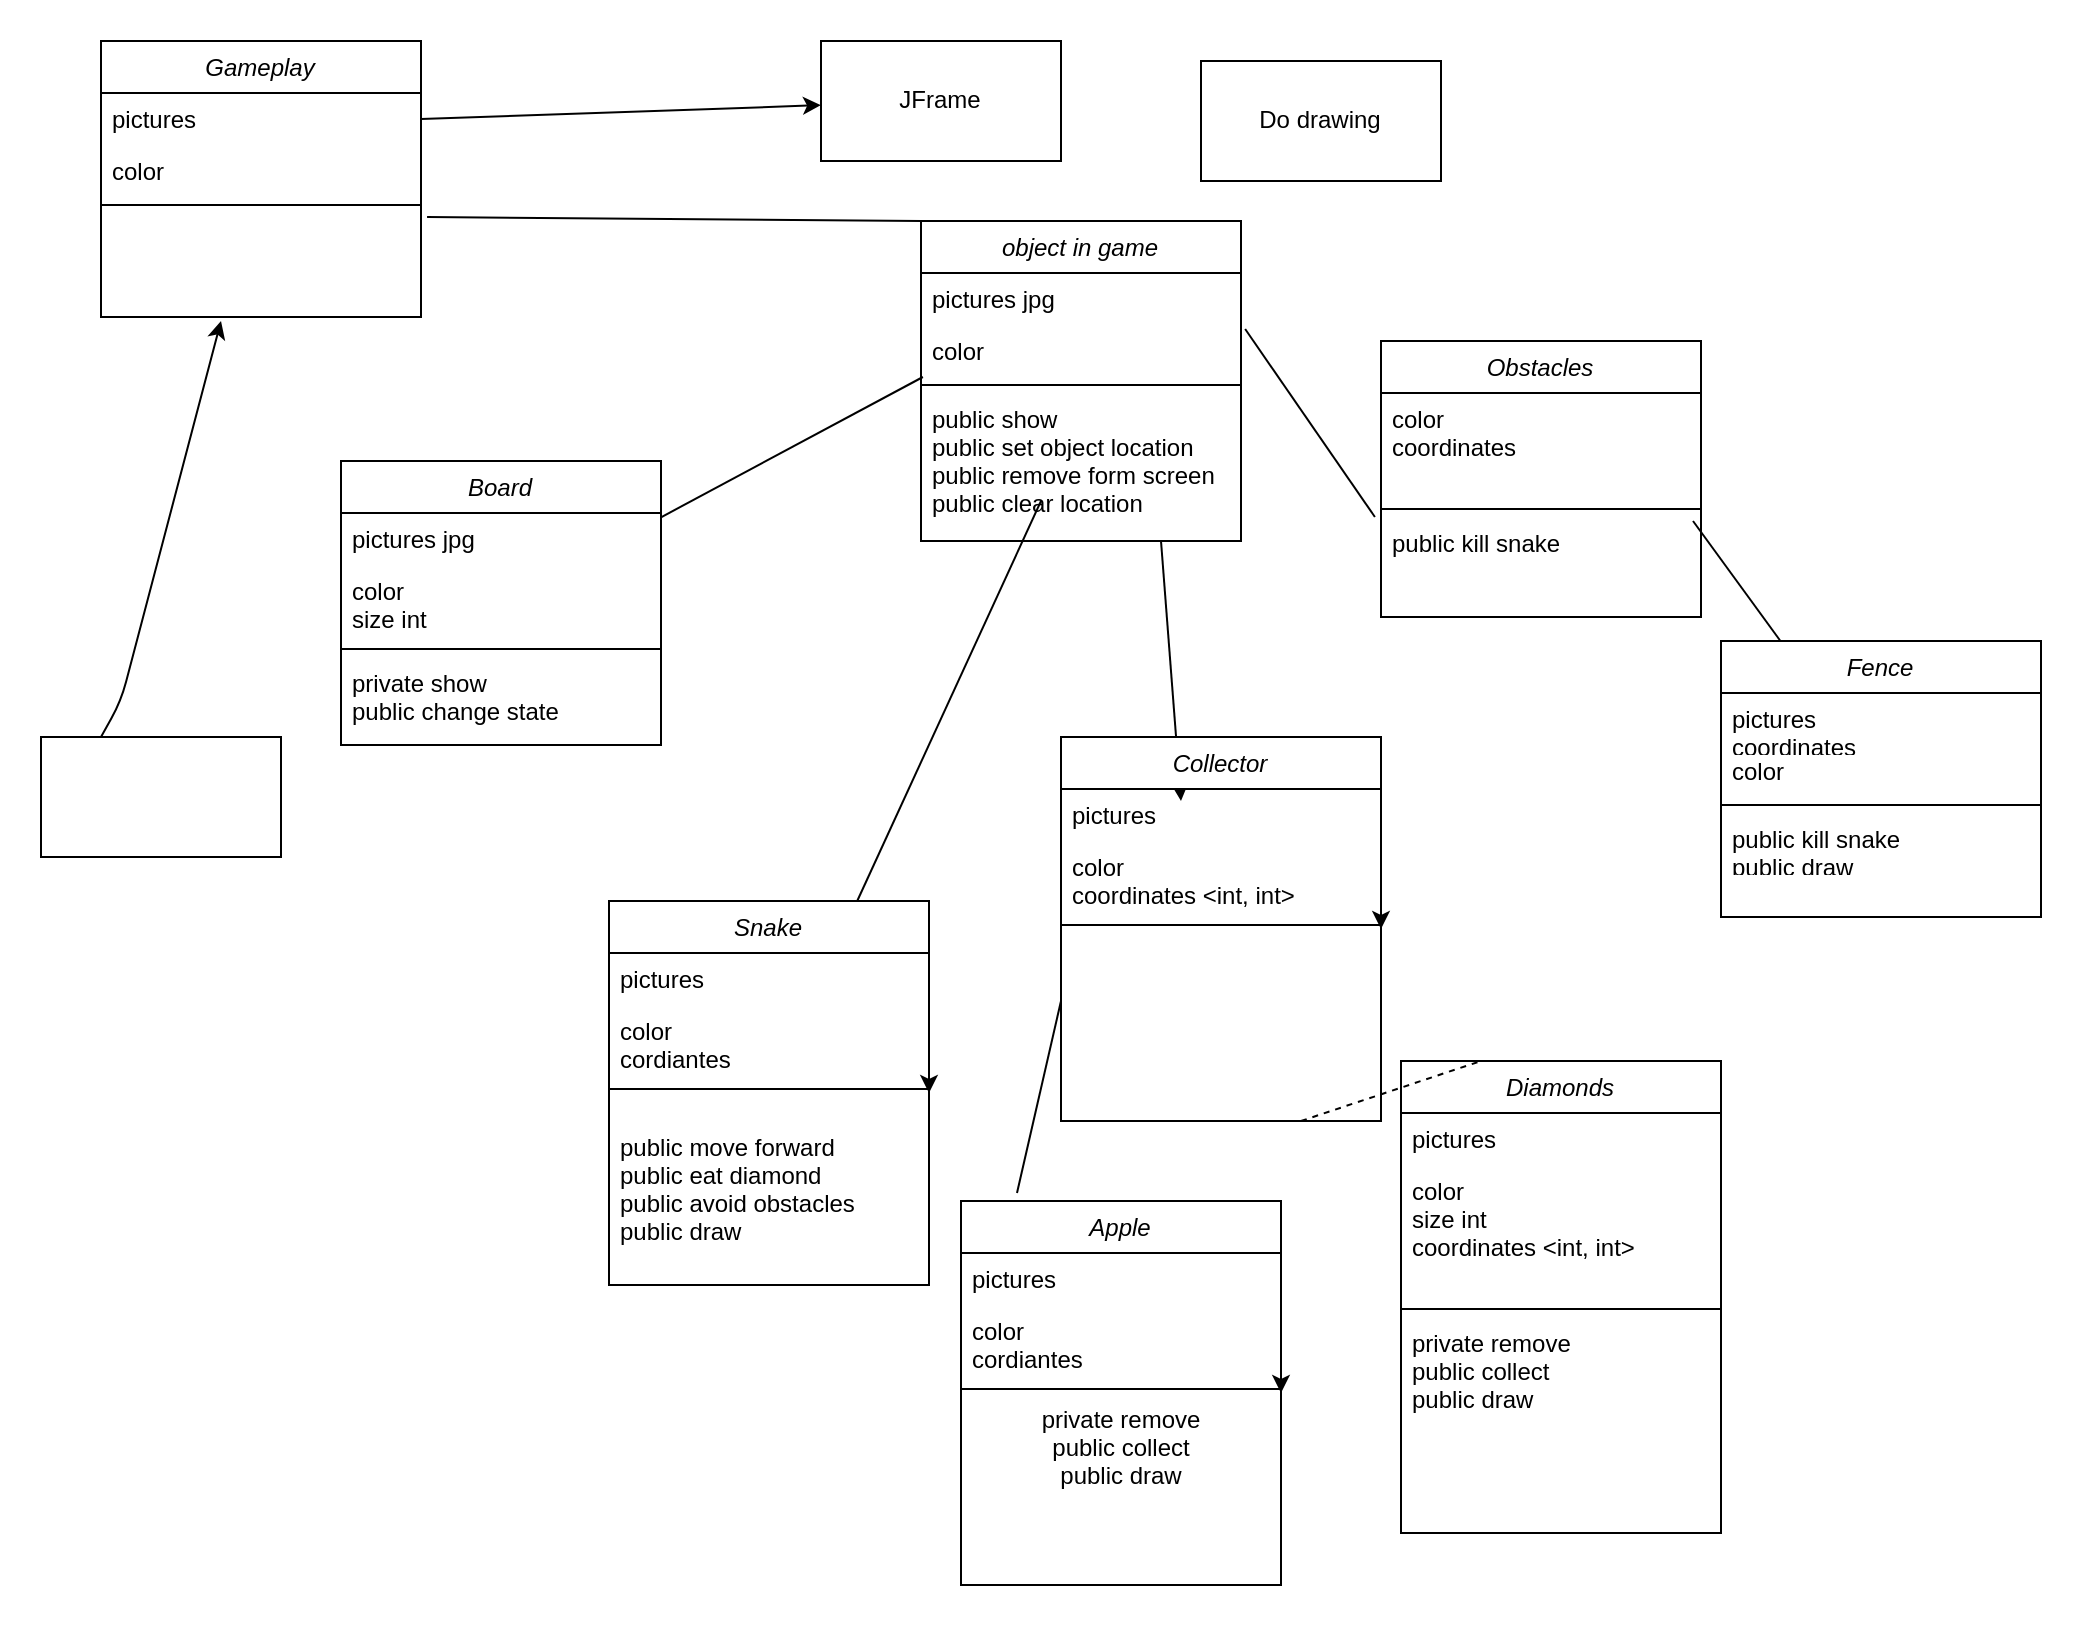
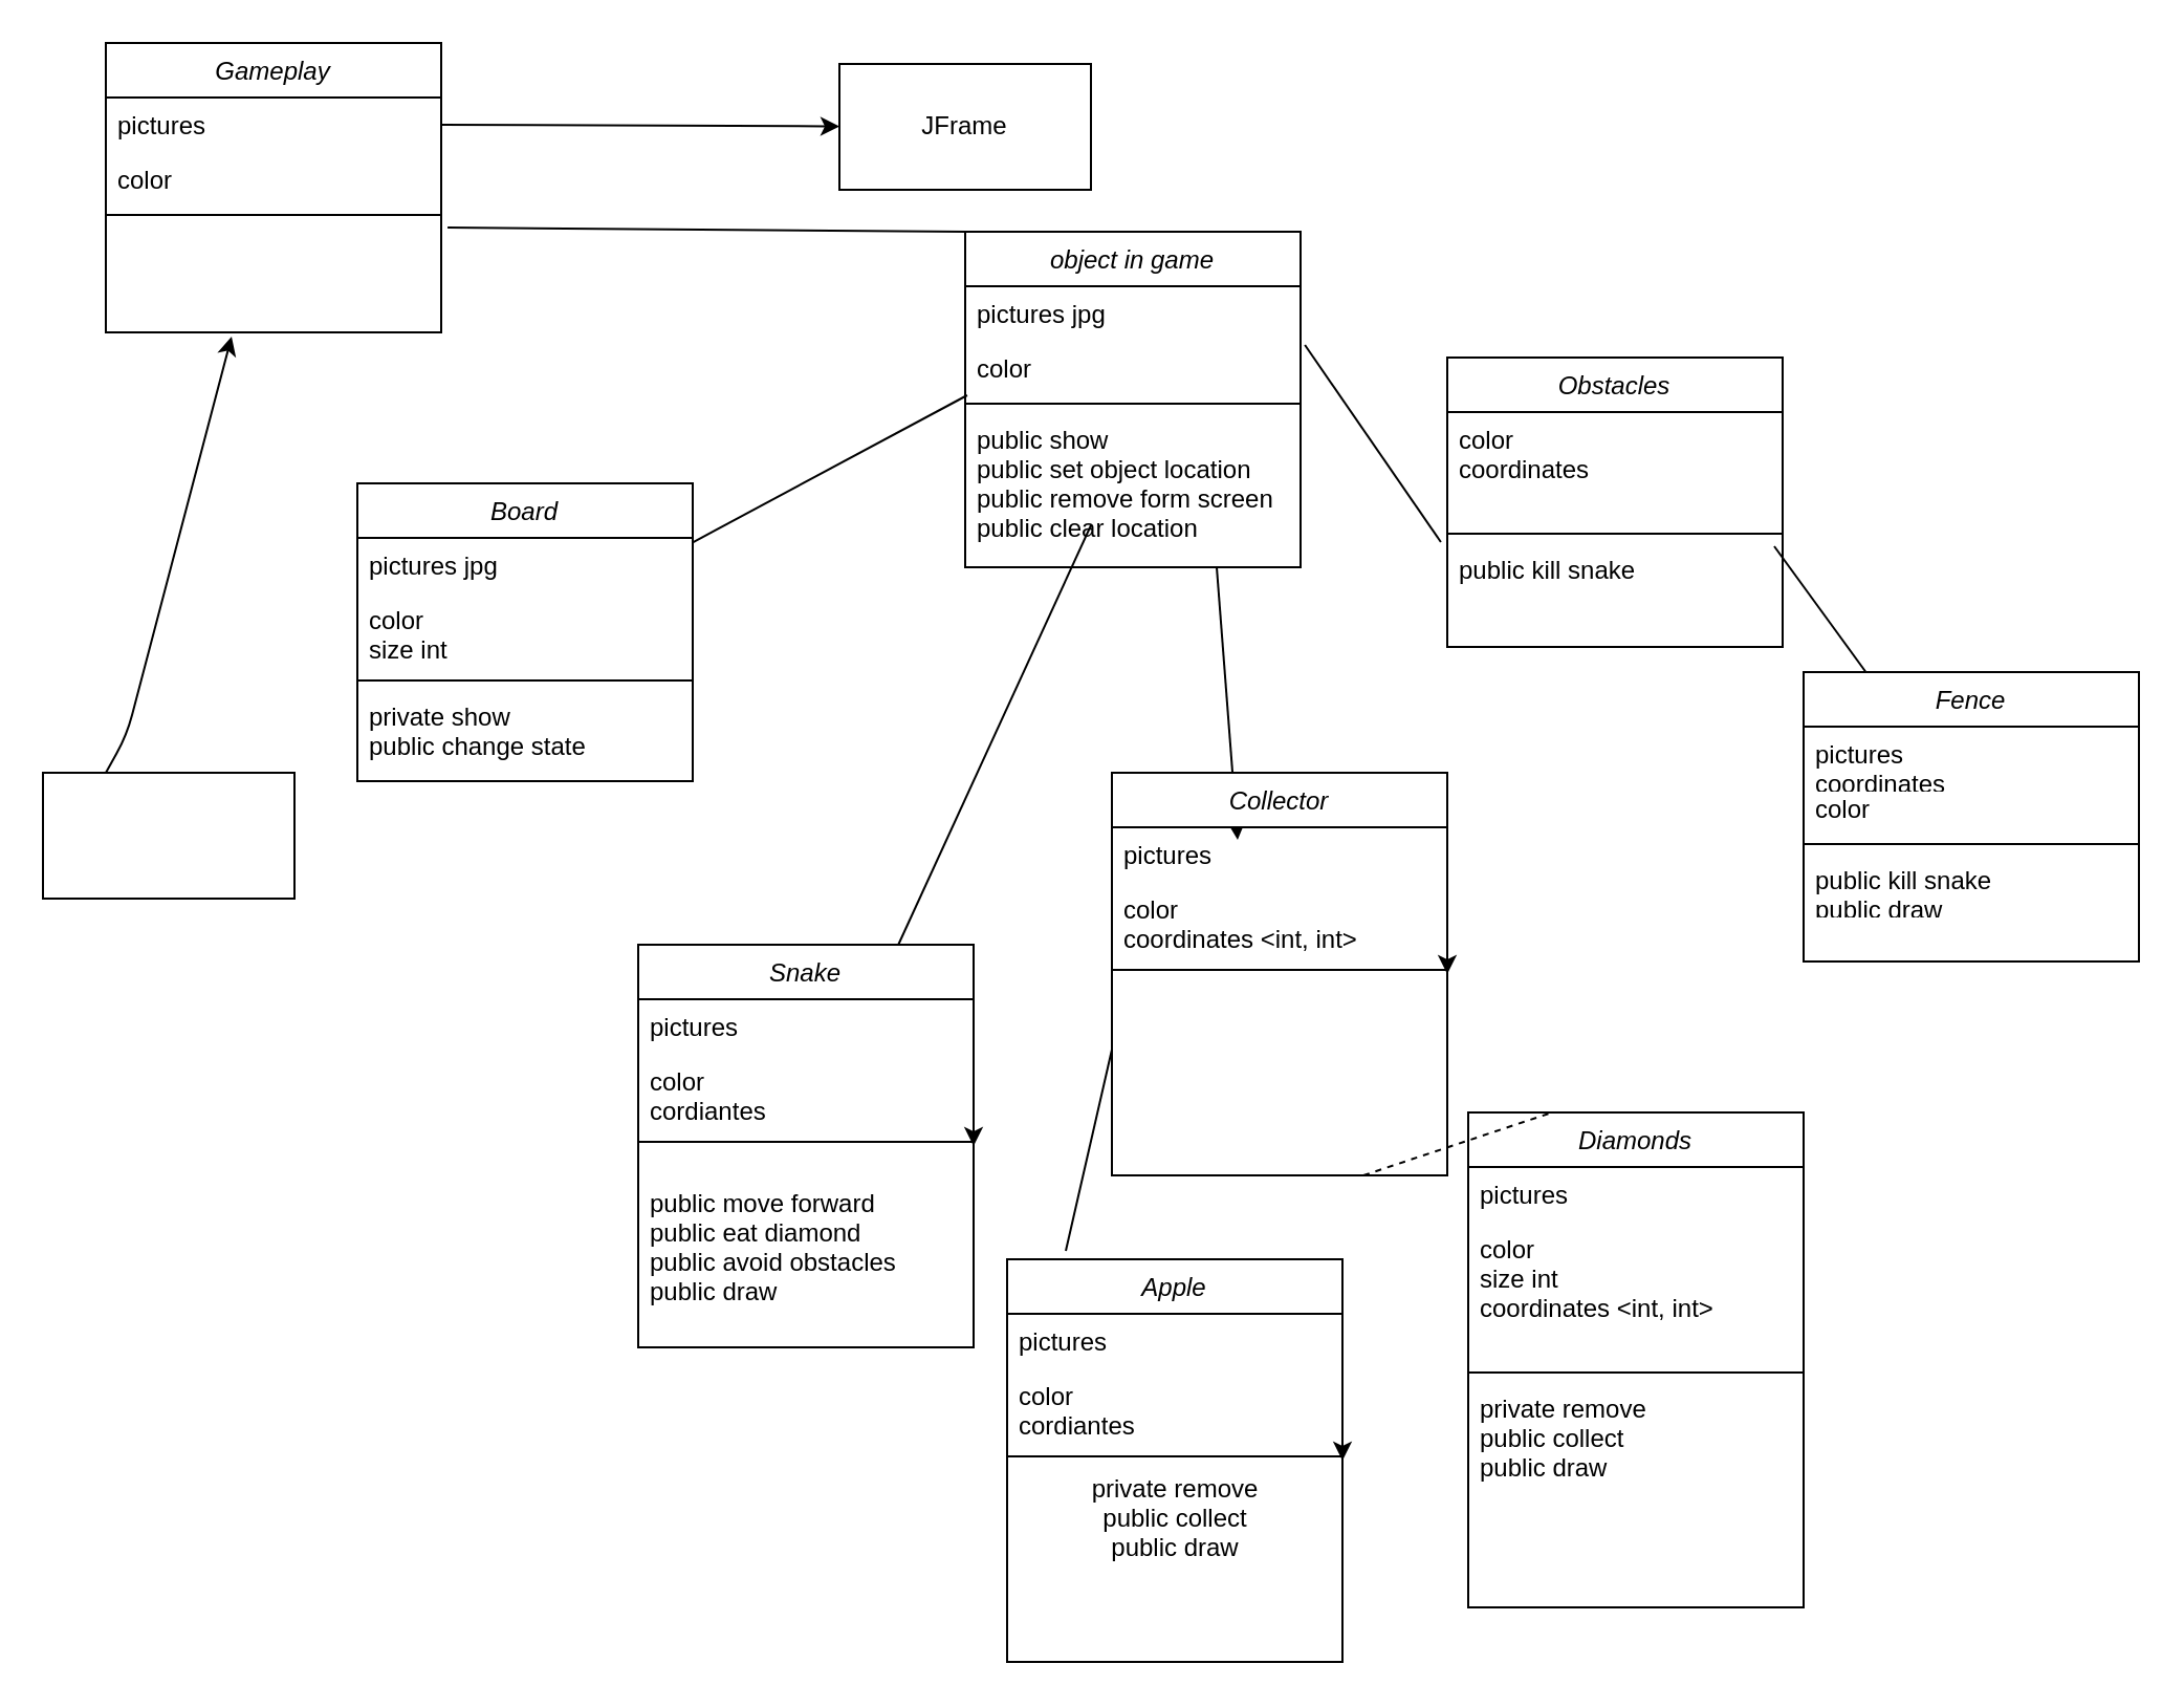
- <mxCell id="42" value="JFrame" style="rounded=0;whiteSpace=wrap;html=1;" vertex="1" parent="1"><mxGeometry x="410" y="20" width="120" height="60" as="geometry" /></mxCell>
+ <mxCell id="42" value="JFrame" style="rounded=0;whiteSpace=wrap;html=1;" vertex="1" parent="1"><mxGeometry x="400" y="30" width="120" height="60" as="geometry" /></mxCell>
- <mxCell id="46" value="Do drawing" style="rounded=0;whiteSpace=wrap;html=1;" vertex="1" parent="1"><mxGeometry x="600" y="30" width="120" height="60" as="geometry" /></mxCell>
